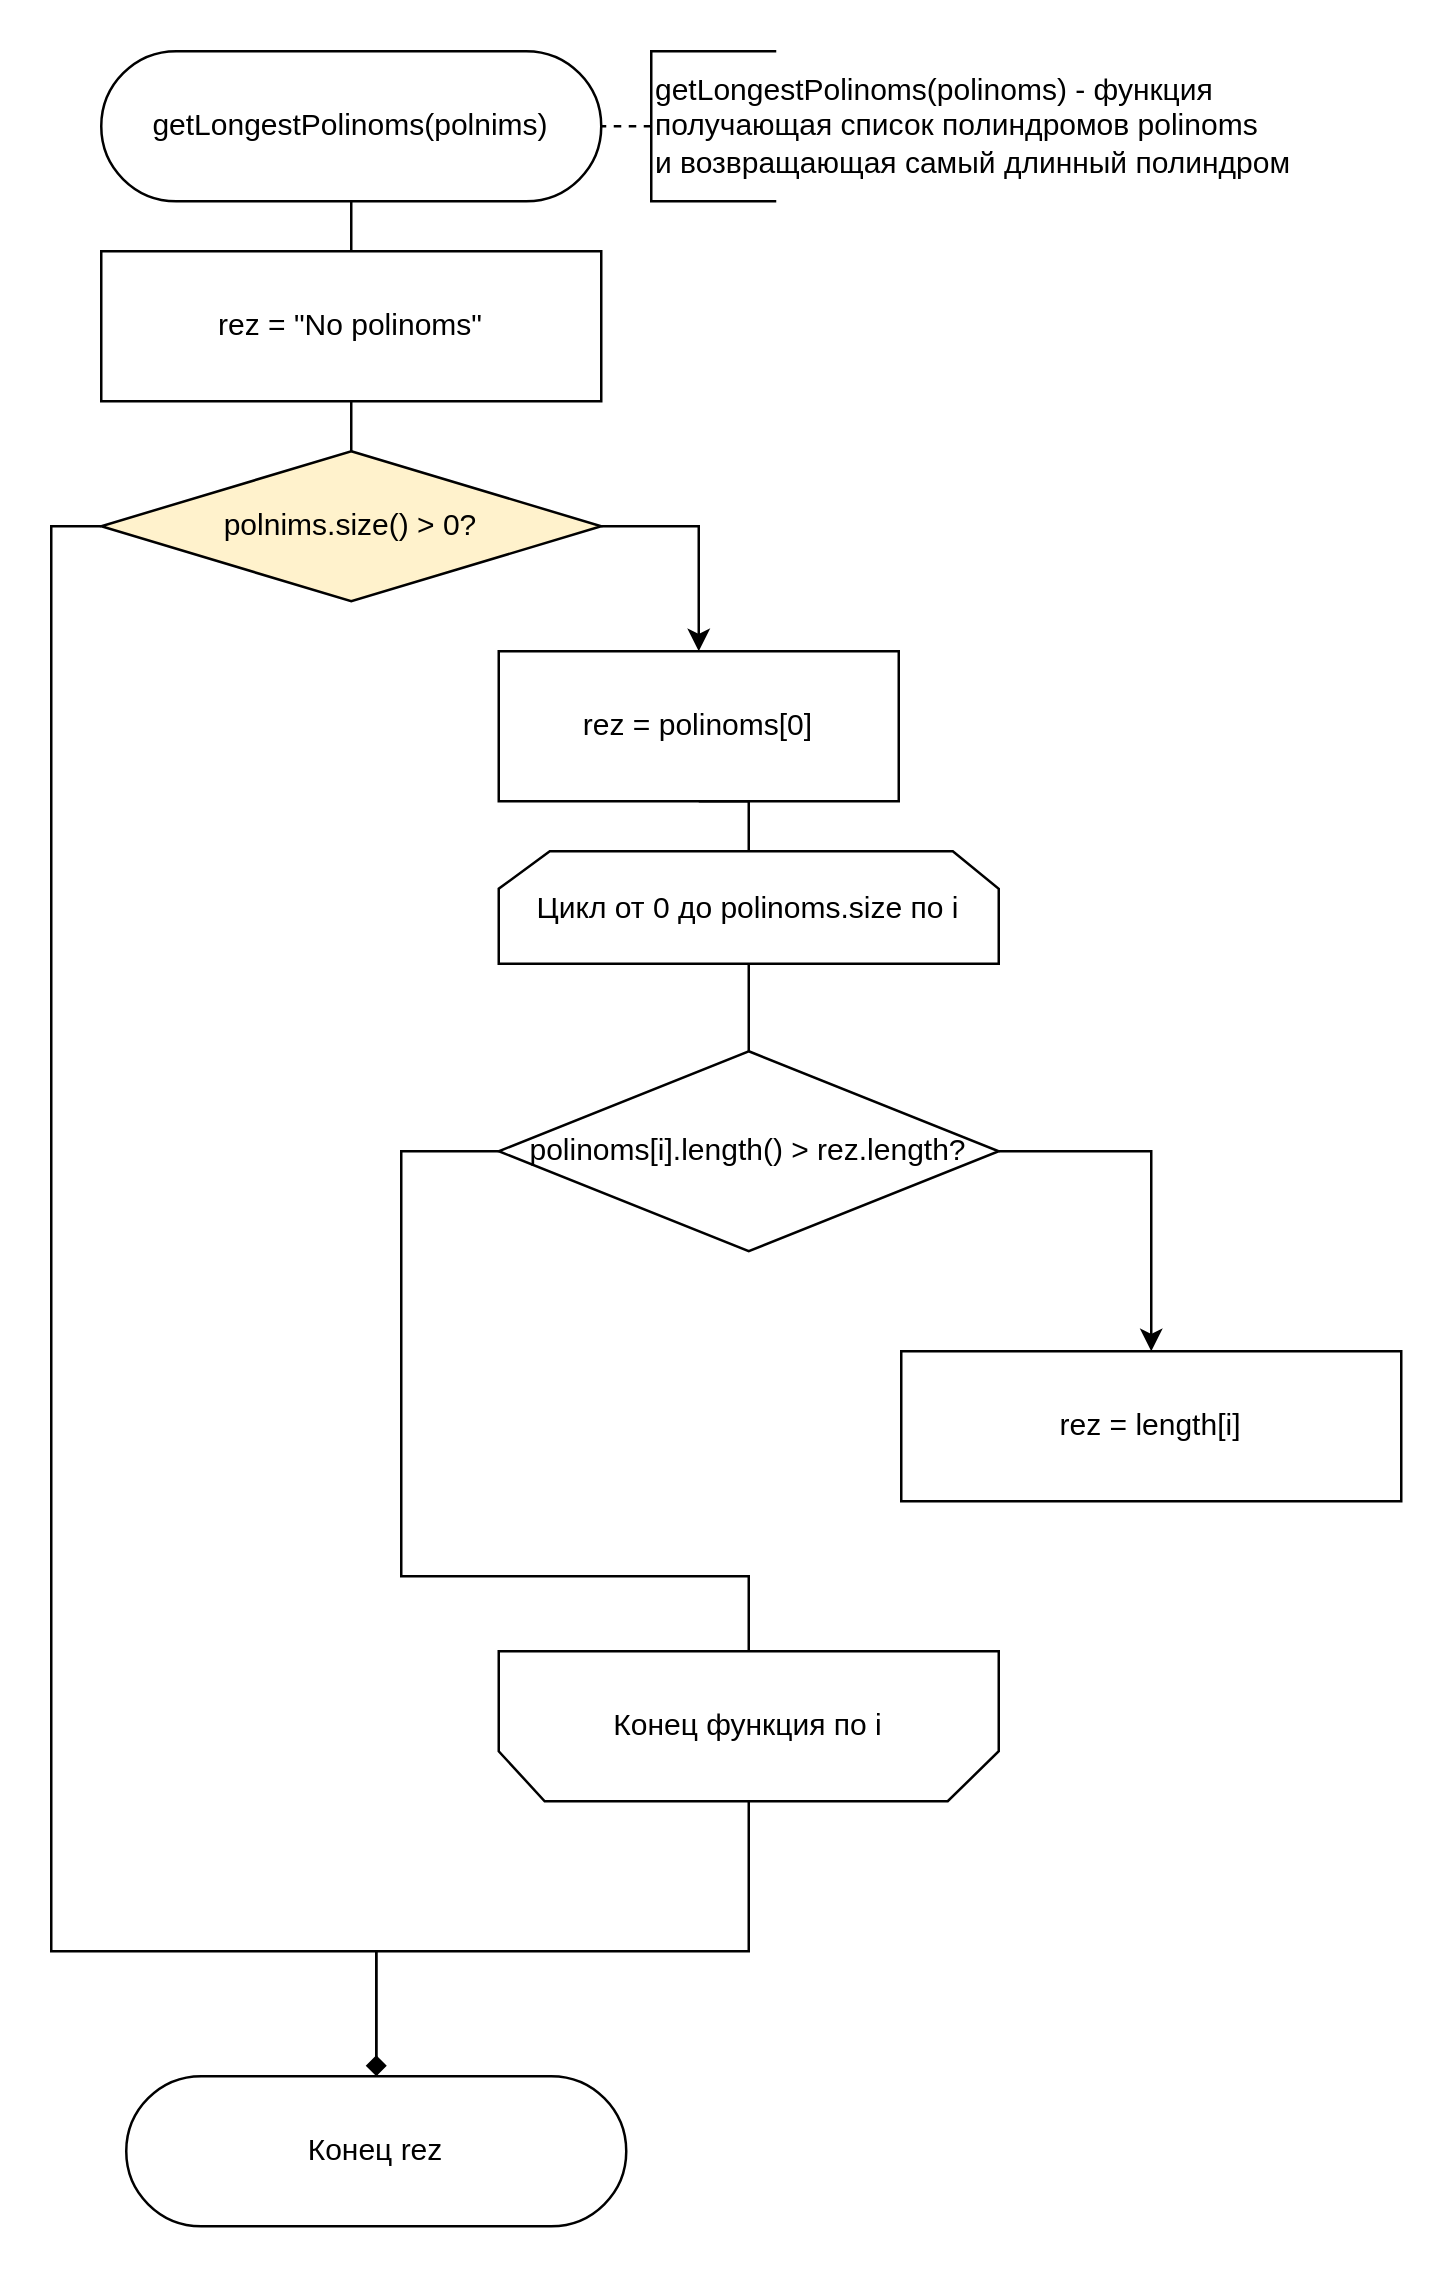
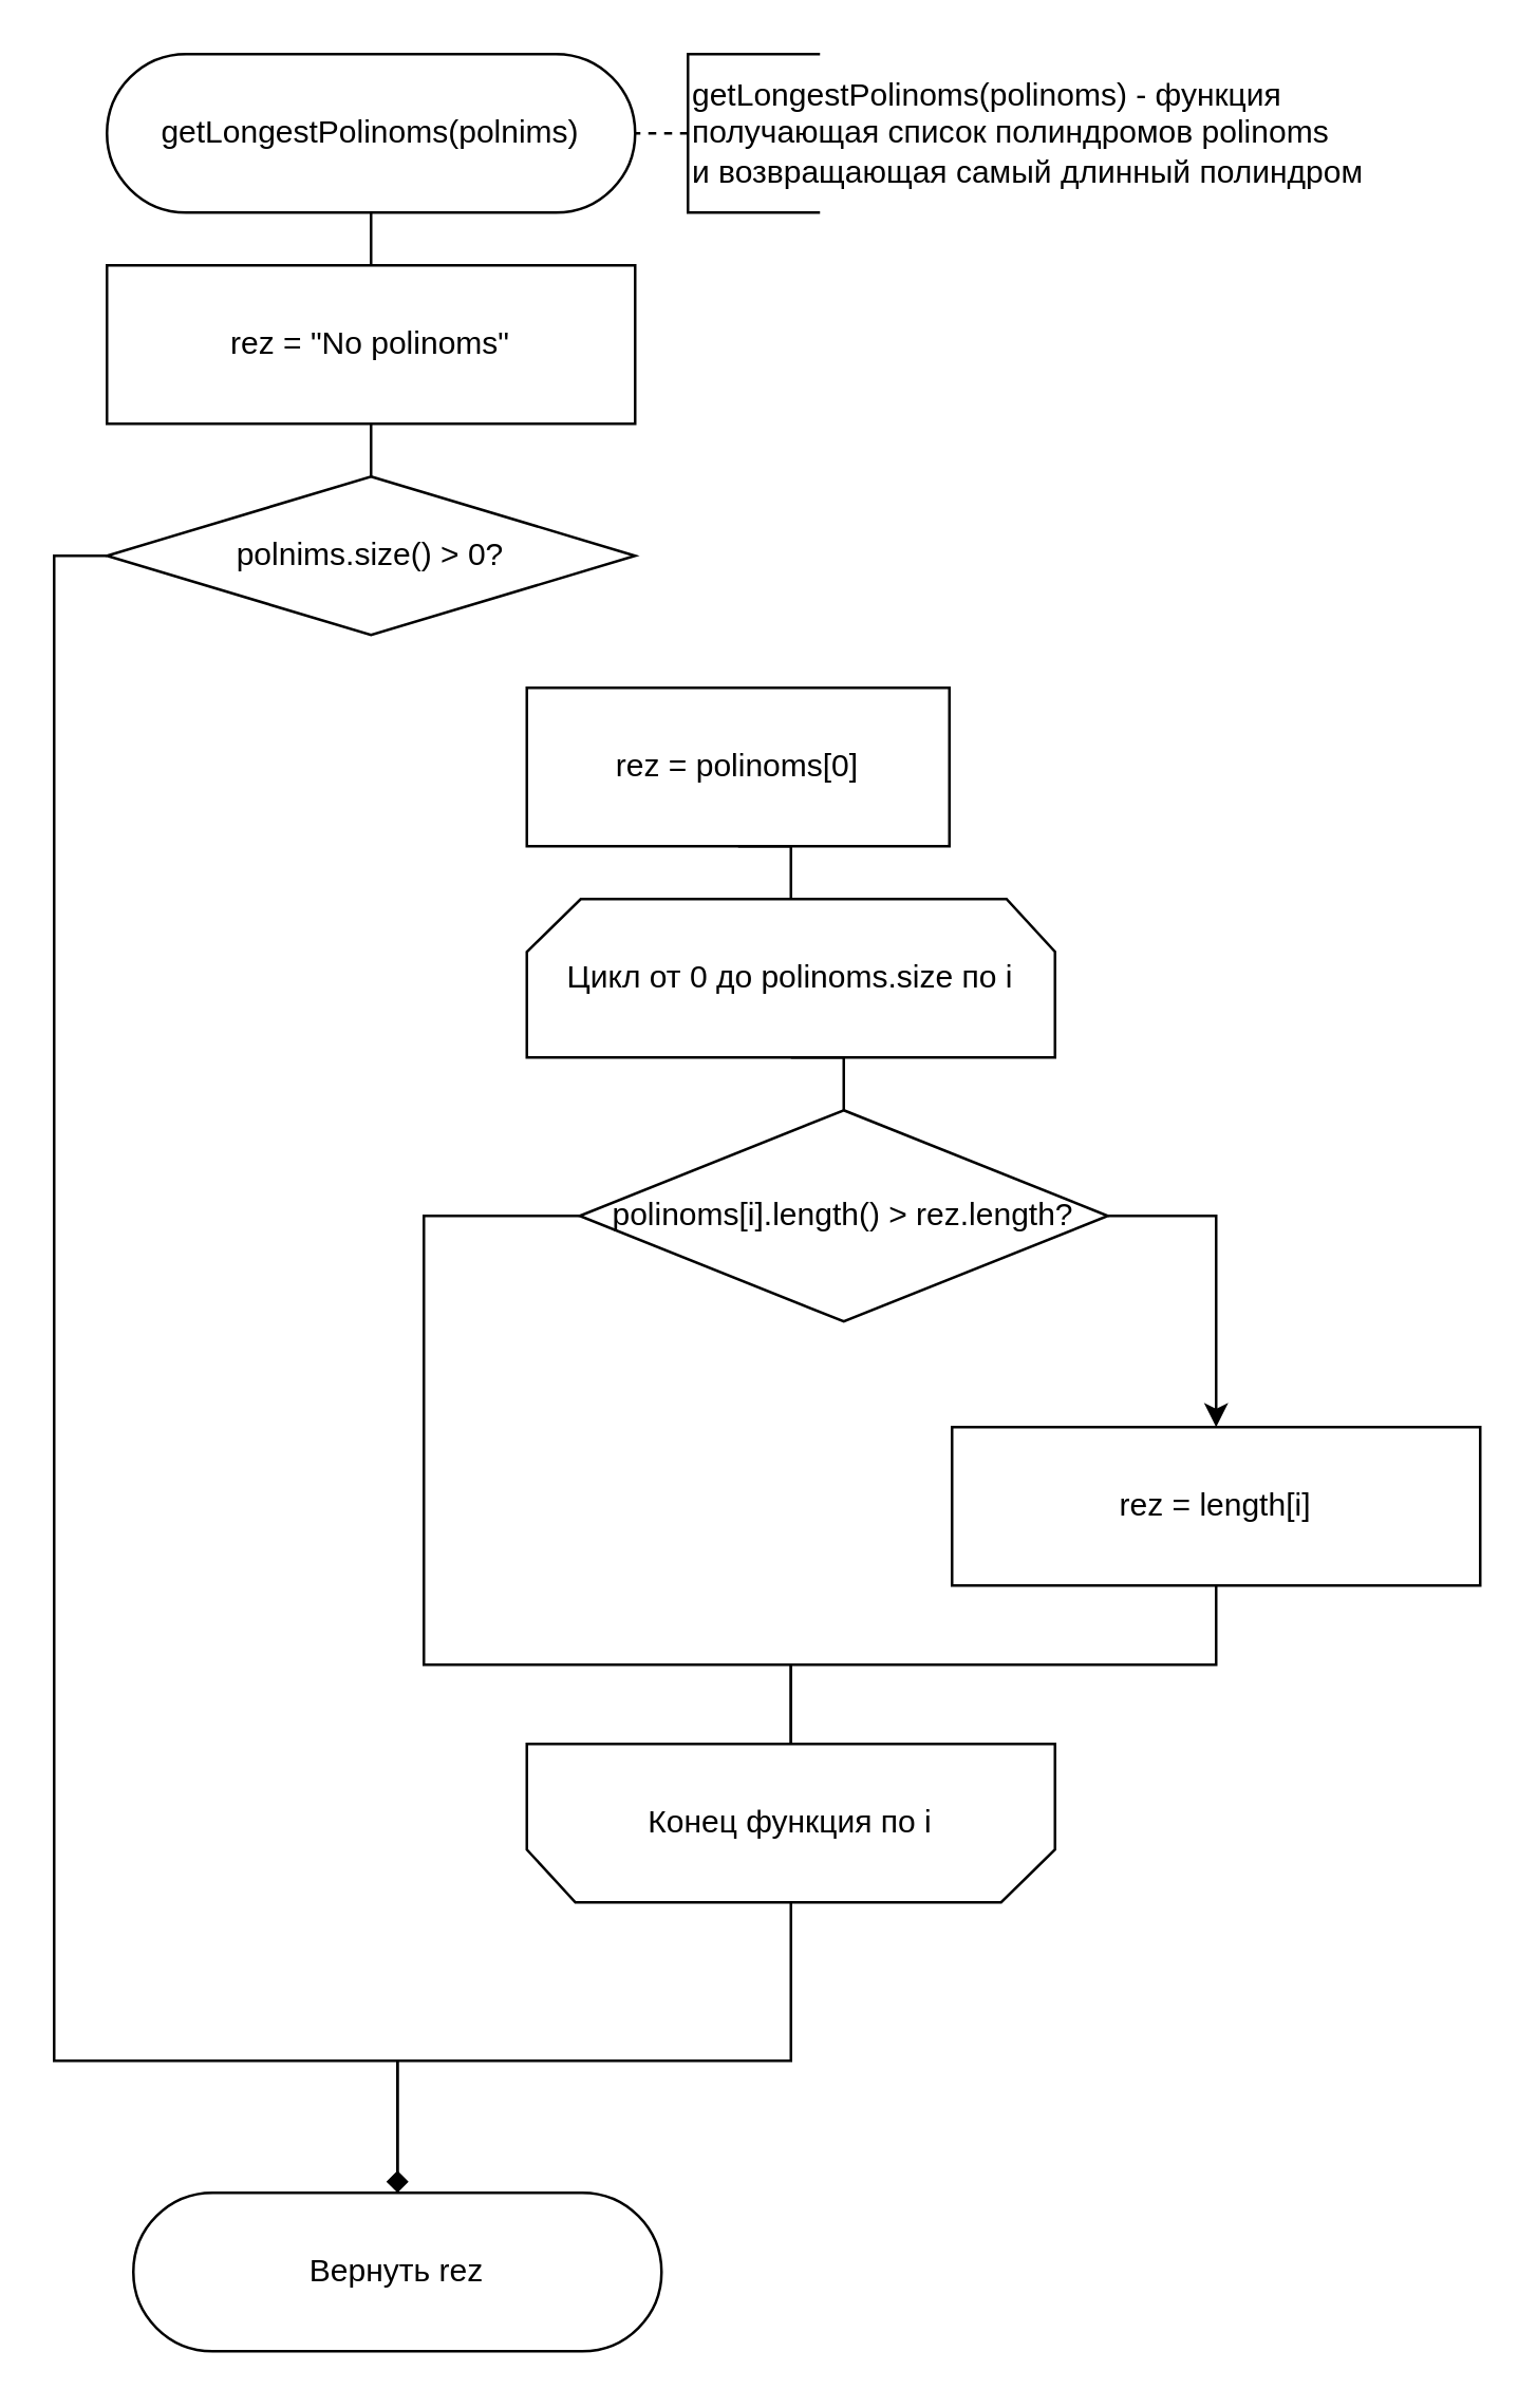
- <mxCell id="8" value="polnims.size() &amp;gt; 0?" style="rhombus;whiteSpace=wrap;html=1;fillColor=#fff2cc;" vertex="1" parent="1"><mxGeometry x="40" y="180" width="200" height="60" as="geometry" /></mxCell>
+ <mxCell id="8" value="polnims.size() &amp;gt; 0?" style="rhombus;whiteSpace=wrap;html=1;" vertex="1" parent="1"><mxGeometry x="40" y="180" width="200" height="60" as="geometry" /></mxCell>
- <mxCell id="6" style="edgeStyle=orthogonalEdgeStyle;rounded=0;orthogonalLoop=1;jettySize=auto;html=1;exitX=1;exitY=0.5;exitDx=0;exitDy=0;entryX=0.5;entryY=0;entryDx=0;entryDy=0;fontColor=#030303;" edge="1" parent="1" source="8" target="13"><mxGeometry relative="1" as="geometry" /></mxCell>
- <mxCell id="15" value="Цикл от 0 до polinoms.size по i" style="strokeWidth=1;html=1;shape=stencil(rZVNb4MwDIZ/Ta5VIFoFxynrTlUvPeycUndEhQQF2q7/vikuGh+DMa8SB/wa3gcbW2FClqkqgIXcqByYeGNhuLa28MJa57ryob9NMbHkGF4wjCMMVVlAUqF2Vk6rXQaYKStnj3DR++rhoE0KDl3FivFX/8z9EjKxxngTbU3ZybTy3kxp49/lX2jGFy+IuT5ijApPyKEC11G/y9ugwMJ3MimYR9oSSN2KGu5vpI+/kwIaaUXpXp8VzIRtCHXxBQ97uDiayduSeDG1OlIvm60jVDfCE9IrYwso5E4lx09nT2b/41cW6r7cg0STzu0ZWkPXm++pBjQOmTYthyj+r0OvgU+wWBIs+JMdKGVQ/kaS2RImhtbrg4mo1ZExEvJgHUzM10FnGZ4jY6M7MKhVPNdq4QY=);whiteSpace=wrap;" vertex="1" parent="1"><mxGeometry x="199" y="340" width="200" height="45" as="geometry" /></mxCell>
+ <mxCell id="15" value="Цикл от 0 до polinoms.size по i" style="strokeWidth=1;html=1;shape=stencil(rZVNb4MwDIZ/Ta5VIFoFxynrTlUvPeycUndEhQQF2q7/vikuGh+DMa8SB/wa3gcbW2FClqkqgIXcqByYeGNhuLa28MJa57ryob9NMbHkGF4wjCMMVVlAUqF2Vk6rXQaYKStnj3DR++rhoE0KDl3FivFX/8z9EjKxxngTbU3ZybTy3kxp49/lX2jGFy+IuT5ijApPyKEC11G/y9ugwMJ3MimYR9oSSN2KGu5vpI+/kwIaaUXpXp8VzIRtCHXxBQ97uDiayduSeDG1OlIvm60jVDfCE9IrYwso5E4lx09nT2b/41cW6r7cg0STzu0ZWkPXm++pBjQOmTYthyj+r0OvgU+wWBIs+JMdKGVQ/kaS2RImhtbrg4mo1ZExEvJgHUzM10FnGZ4jY6M7MKhVPNdq4QY=);whiteSpace=wrap;" vertex="1" parent="1"><mxGeometry x="199" y="340" width="200" height="60" as="geometry" /></mxCell>
- <mxCell id="18" value="polinoms[i].length() &amp;gt; rez.length?" style="rhombus;whiteSpace=wrap;html=1;" vertex="1" parent="1"><mxGeometry x="199" y="420" width="200" height="80" as="geometry" /></mxCell>
+ <mxCell id="18" value="polinoms[i].length() &amp;gt; rez.length?" style="rhombus;whiteSpace=wrap;html=1;" vertex="1" parent="1"><mxGeometry x="219" y="420" width="200" height="80" as="geometry" /></mxCell>
+ <mxCell id="19" style="edgeStyle=orthogonalEdgeStyle;rounded=0;orthogonalLoop=1;jettySize=auto;html=1;entryX=0.5;entryY=1;entryDx=0;entryDy=0;entryPerimeter=0;fontColor=#000000;endArrow=none;" edge="1" parent="1" source="20" target="22"><mxGeometry relative="1" as="geometry" /></mxCell>
- <mxCell id="11" value="Конец rez" style="rounded=1;whiteSpace=wrap;html=1;arcSize=50;" vertex="1" parent="1"><mxGeometry x="50" y="830" width="200" height="60" as="geometry" /></mxCell>
+ <mxCell id="11" value="Вернуть rez" style="rounded=1;whiteSpace=wrap;html=1;arcSize=50;" vertex="1" parent="1"><mxGeometry x="50" y="830" width="200" height="60" as="geometry" /></mxCell>
